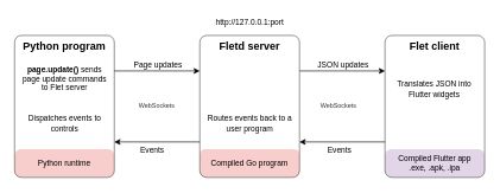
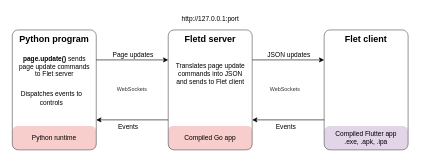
+ <mxCell id="20" value="Translates page update commands into JSON and sends to Flet client" style="text;html=1;strokeColor=none;fillColor=none;align=center;verticalAlign=middle;whiteSpace=wrap;rounded=0;fontSize=11;" parent="1" vertex="1"><mxGeometry x="287.5" y="92" width="125" height="59" as="geometry" /></mxCell>
- <mxCell id="22" value="Translates JSON into Flutter widgets" style="text;html=1;strokeColor=none;fillColor=none;align=center;verticalAlign=middle;whiteSpace=wrap;rounded=0;fontSize=11;" parent="1" vertex="1"><mxGeometry x="547" y="115" width="125" height="20" as="geometry" /></mxCell>
- <mxCell id="18" value="Dispatches events to controls" style="text;html=1;strokeColor=none;fillColor=none;align=center;verticalAlign=middle;whiteSpace=wrap;rounded=0;fontSize=11;" parent="1" vertex="1"><mxGeometry x="27.5" y="162.5" width="125" height="20.5" as="geometry" /></mxCell>
+ <mxCell id="18" value="Dispatches events to controls" style="text;html=1;strokeColor=none;fillColor=none;align=center;verticalAlign=middle;whiteSpace=wrap;rounded=0;fontSize=11;" parent="1" vertex="1"><mxGeometry x="22.5" y="152.5" width="125" height="20.5" as="geometry" /></mxCell>
- <mxCell id="21" value="Routes events back to a user program" style="text;html=1;strokeColor=none;fillColor=none;align=center;verticalAlign=middle;whiteSpace=wrap;rounded=0;fontSize=11;" parent="1" vertex="1"><mxGeometry x="287.5" y="162.5" width="125" height="20.5" as="geometry" /></mxCell>
- <mxCell id="16" value="Compiled Go program" style="rounded=1;whiteSpace=wrap;html=1;fontSize=11;fillColor=#F8CECC;strokeColor=none;arcSize=20;" parent="1" vertex="1"><mxGeometry x="280" y="209" width="140" height="40" as="geometry" /></mxCell>
+ <mxCell id="16" value="Compiled Go app" style="rounded=1;whiteSpace=wrap;html=1;fontSize=11;fillColor=#F8CECC;strokeColor=none;arcSize=20;" parent="1" vertex="1"><mxGeometry x="280" y="209" width="140" height="40" as="geometry" /></mxCell>
